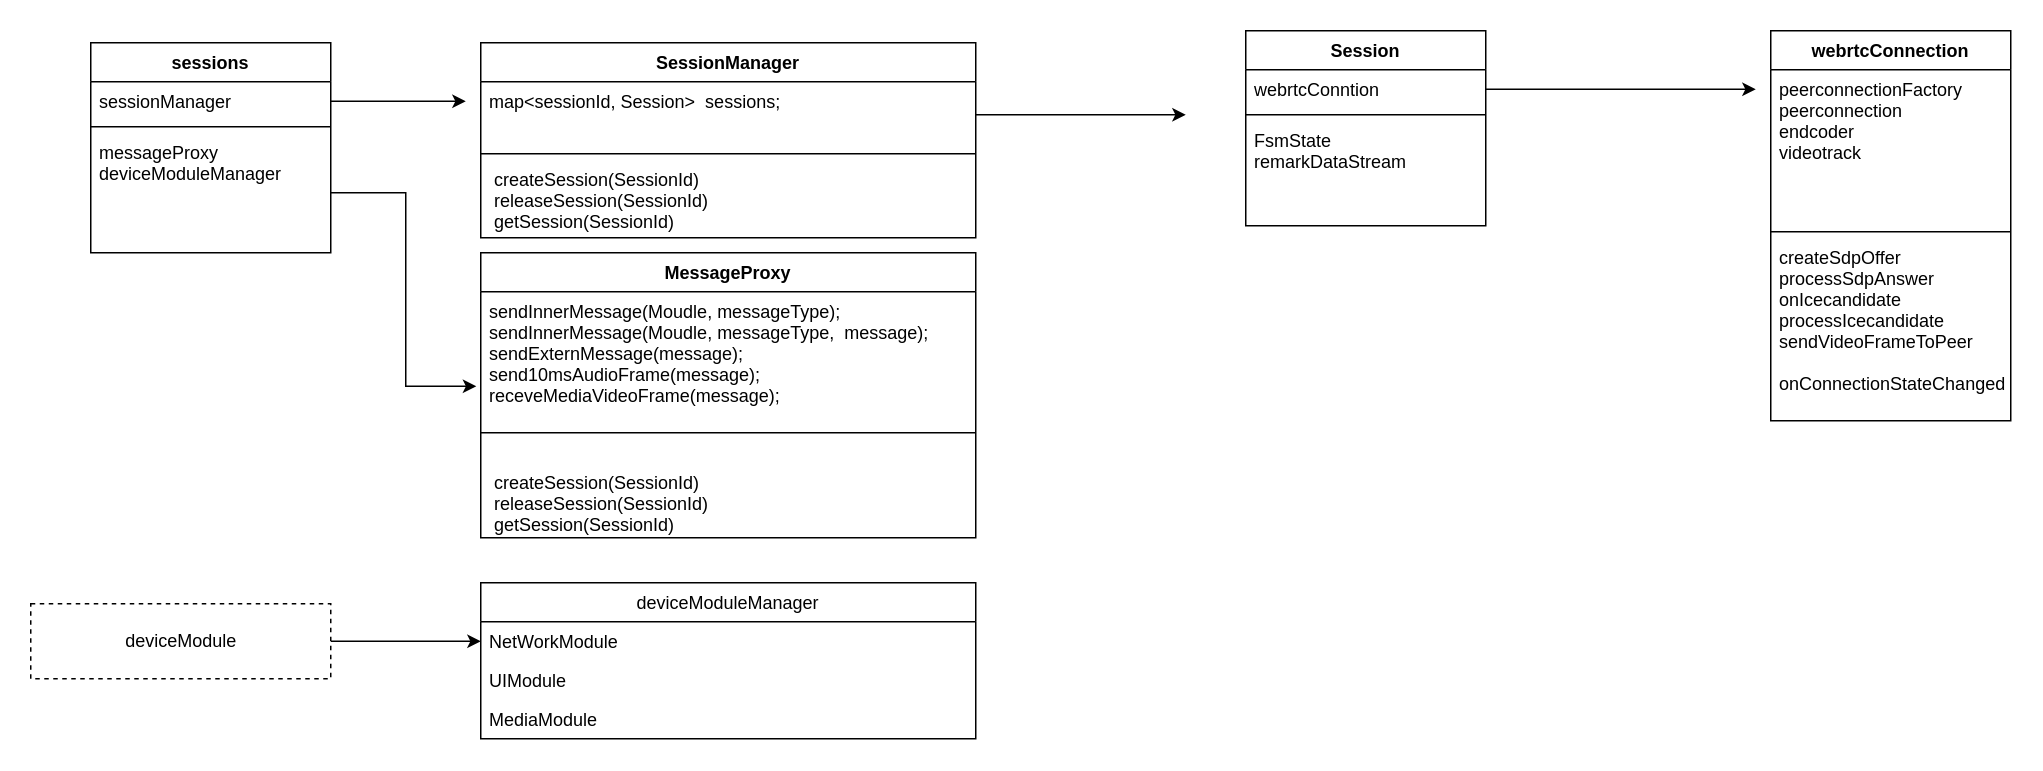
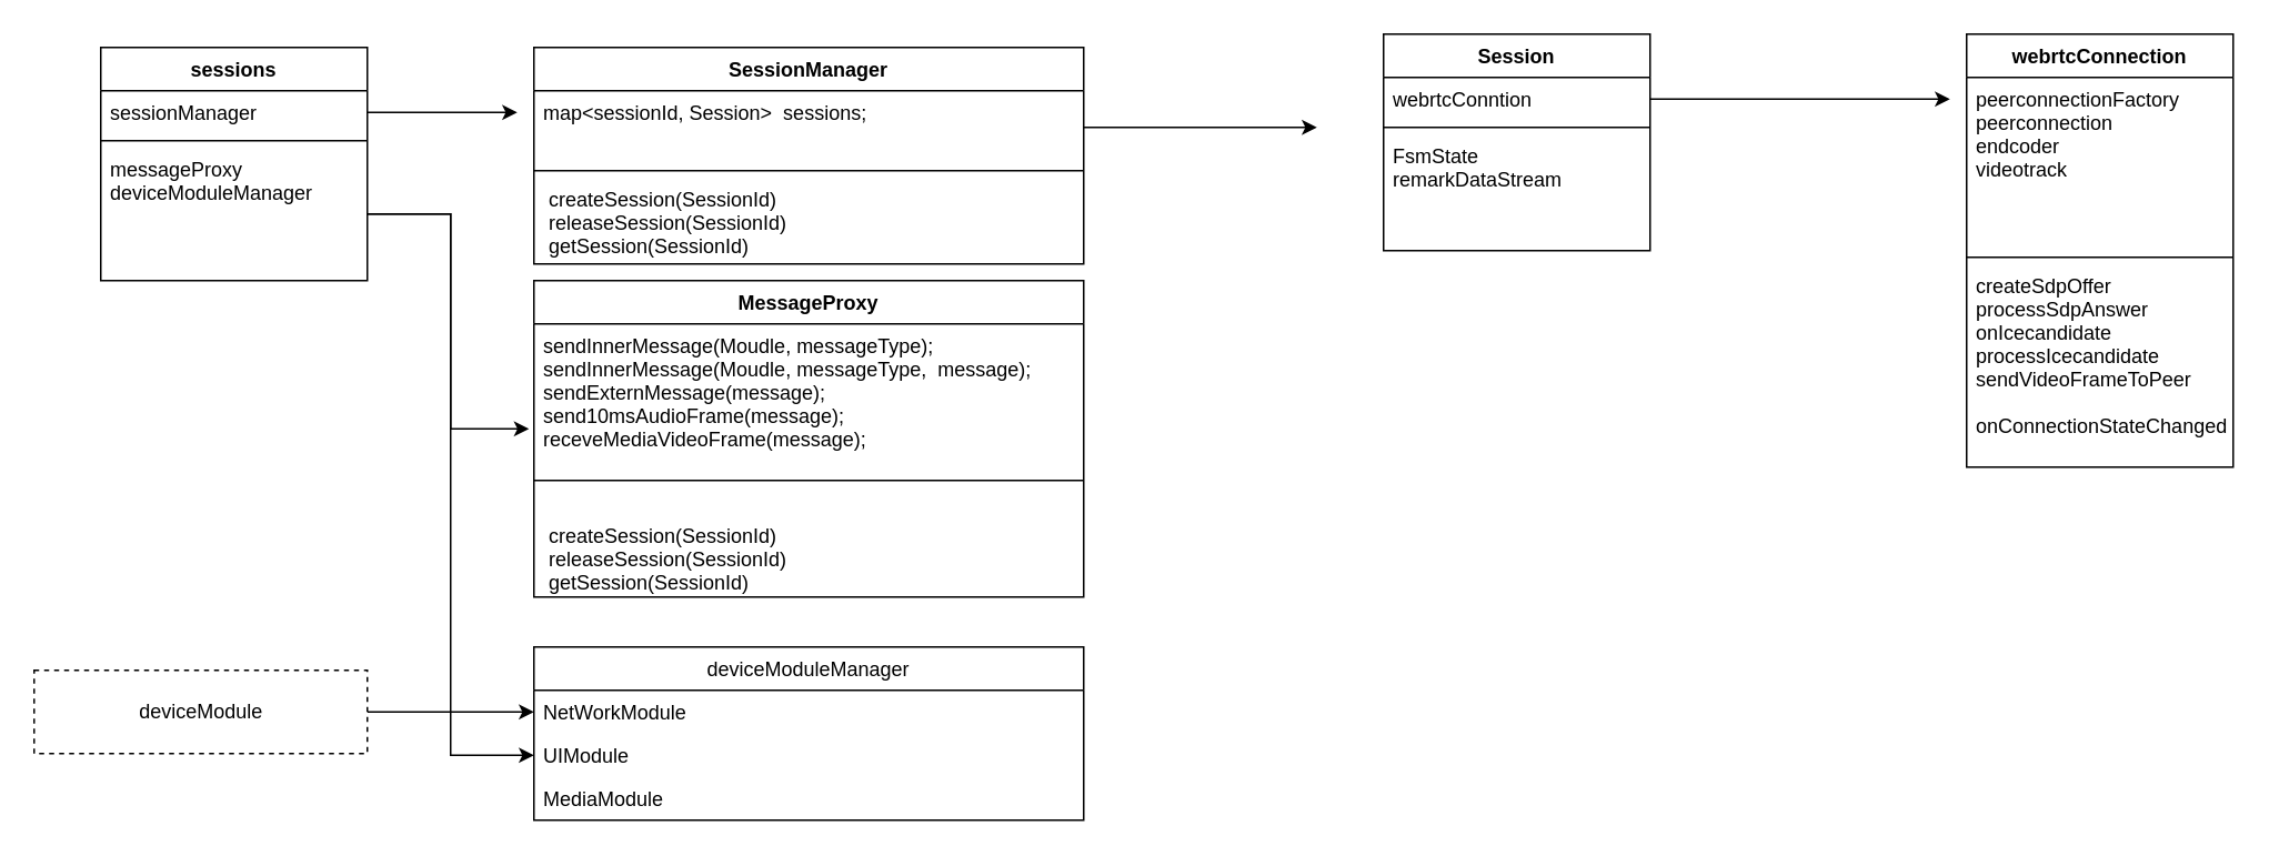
+ <mxCell id="30" style="edgeStyle=orthogonalEdgeStyle;rounded=0;orthogonalLoop=1;jettySize=auto;html=1;exitX=1;exitY=0.5;exitDx=0;exitDy=0;entryX=0;entryY=0.5;entryDx=0;entryDy=0;" edge="1" parent="1" source="5" target="28"><mxGeometry relative="1" as="geometry" /></mxCell>
